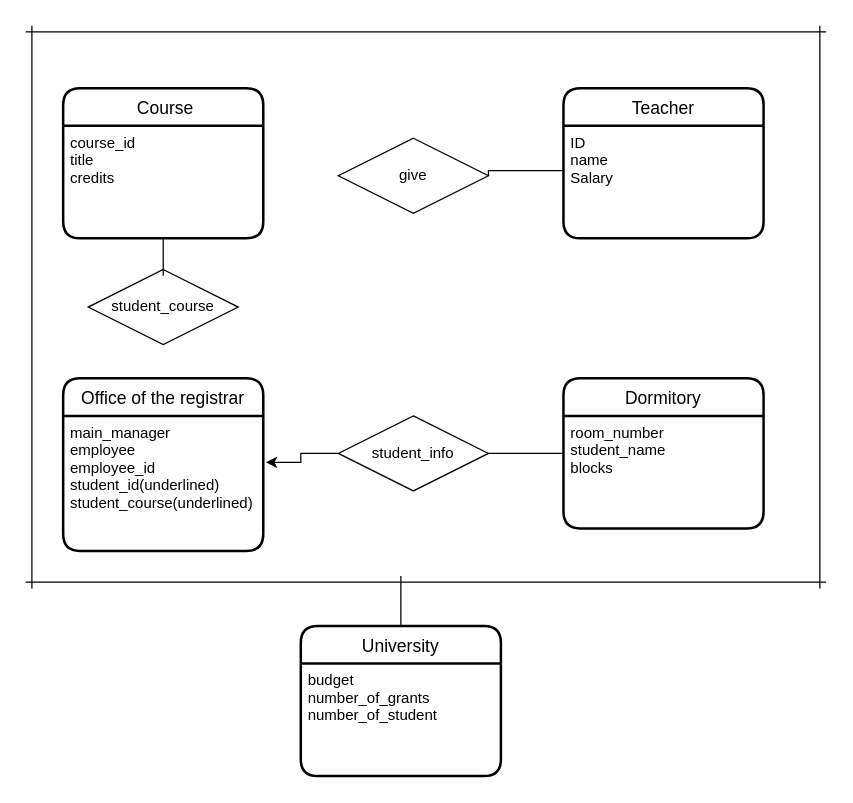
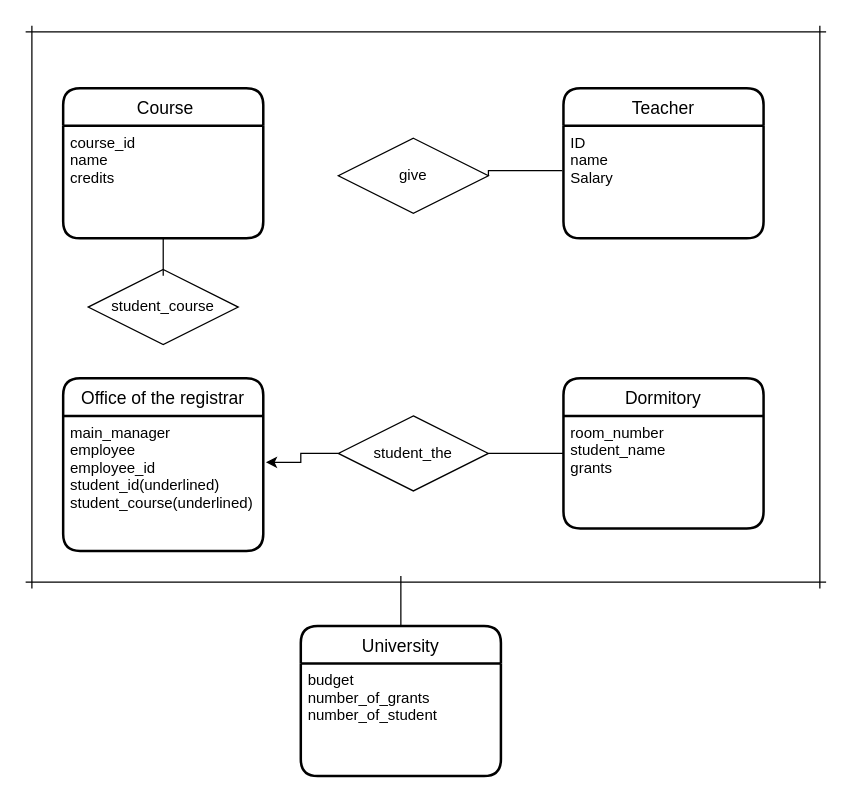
- <mxCell id="11" value="course_id&#10;title&#10;credits " style="align=left;strokeColor=none;fillColor=none;spacingLeft=4;fontSize=12;verticalAlign=top;resizable=0;rotatable=0;part=1;" vertex="1" parent="10"><mxGeometry y="30" width="160" height="90" as="geometry" /></mxCell>
+ <mxCell id="11" value="course_id&#10;name&#10;credits " style="align=left;strokeColor=none;fillColor=none;spacingLeft=4;fontSize=12;verticalAlign=top;resizable=0;rotatable=0;part=1;" vertex="1" parent="10"><mxGeometry y="30" width="160" height="90" as="geometry" /></mxCell>
- <mxCell id="5" value="room_number &#10;student_name &#10;blocks" style="align=left;strokeColor=none;fillColor=none;spacingLeft=4;fontSize=12;verticalAlign=top;resizable=0;rotatable=0;part=1;" vertex="1" parent="4"><mxGeometry y="30" width="160" height="90" as="geometry" /></mxCell>
+ <mxCell id="5" value="room_number &#10;student_name &#10;grants" style="align=left;strokeColor=none;fillColor=none;spacingLeft=4;fontSize=12;verticalAlign=top;resizable=0;rotatable=0;part=1;" vertex="1" parent="4"><mxGeometry y="30" width="160" height="90" as="geometry" /></mxCell>
- <mxCell id="15" value="student_info" style="shape=rhombus;perimeter=rhombusPerimeter;whiteSpace=wrap;html=1;align=center;" vertex="1" parent="1"><mxGeometry x="270" y="332" width="120" height="60" as="geometry" /></mxCell>
+ <mxCell id="15" value="student_the" style="shape=rhombus;perimeter=rhombusPerimeter;whiteSpace=wrap;html=1;align=center;" vertex="1" parent="1"><mxGeometry x="270" y="332" width="120" height="60" as="geometry" /></mxCell>
